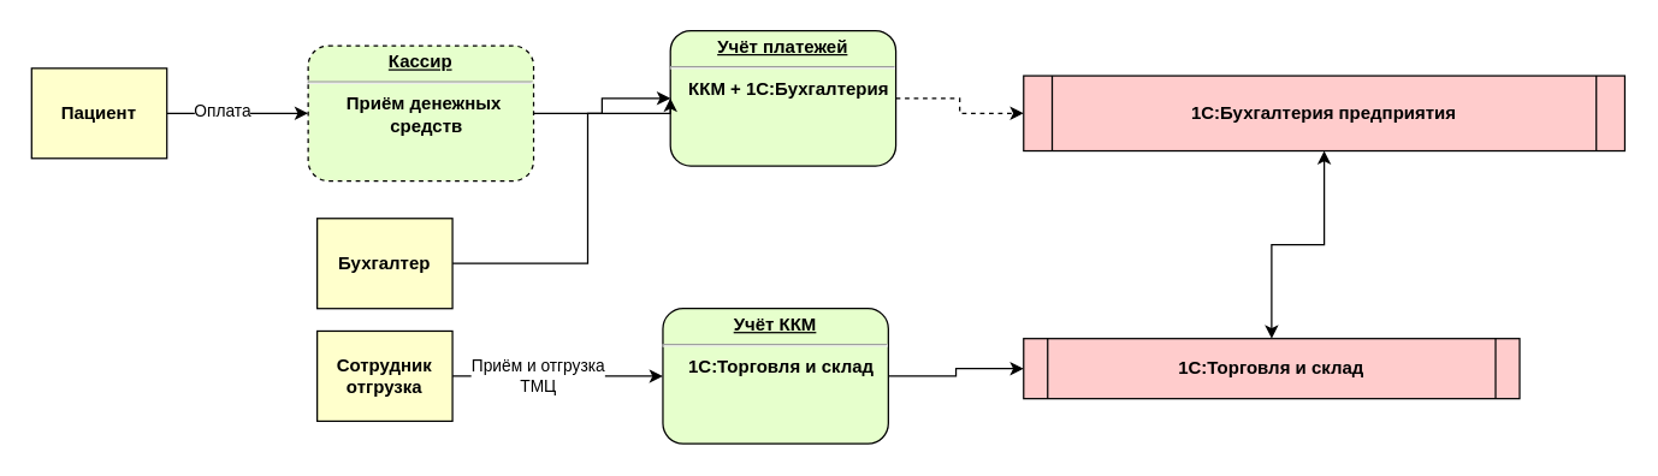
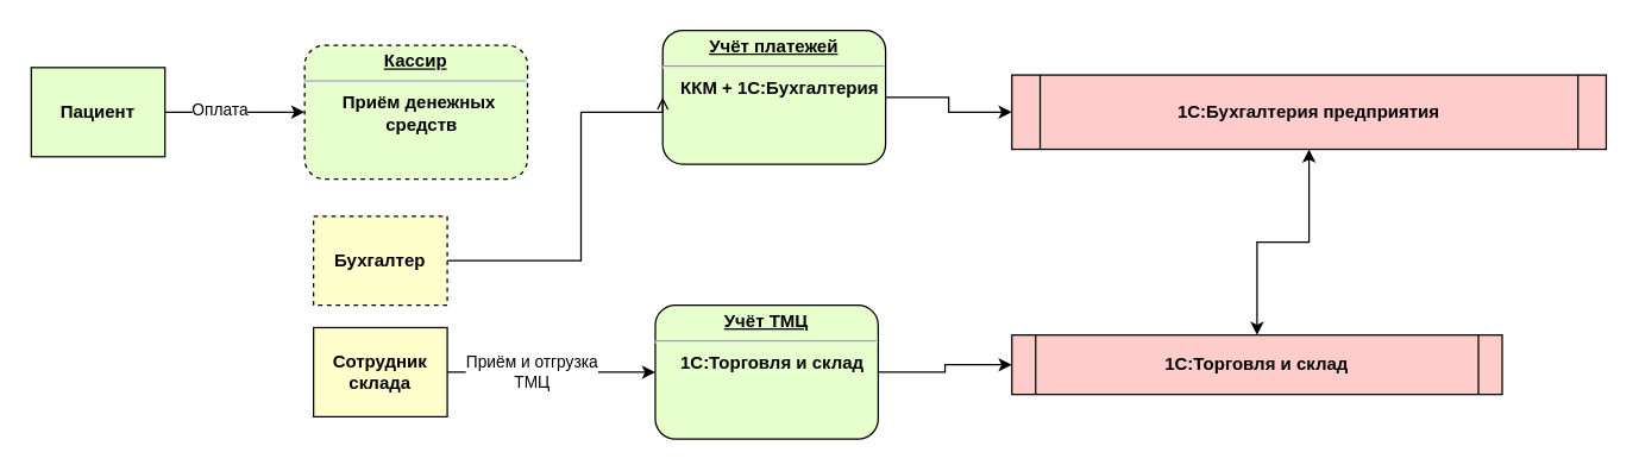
- <mxCell id="5" style="edgeStyle=orthogonalEdgeStyle;rounded=0;orthogonalLoop=1;jettySize=auto;html=1;exitX=1;exitY=0.5;exitDx=0;exitDy=0;" edge="1" parent="1" source="6" target="8"><mxGeometry relative="1" as="geometry" /></mxCell>
- <mxCell id="7" style="edgeStyle=orthogonalEdgeStyle;rounded=0;orthogonalLoop=1;jettySize=auto;html=1;exitX=1;exitY=0.5;exitDx=0;exitDy=0;entryX=0;entryY=0.5;entryDx=0;entryDy=0;dashed=1;" edge="1" parent="1" source="8" target="9"><mxGeometry relative="1" as="geometry" /></mxCell>
+ <mxCell id="7" style="edgeStyle=orthogonalEdgeStyle;rounded=0;orthogonalLoop=1;jettySize=auto;html=1;exitX=1;exitY=0.5;exitDx=0;exitDy=0;entryX=0;entryY=0.5;entryDx=0;entryDy=0;" edge="1" parent="1" source="8" target="9"><mxGeometry relative="1" as="geometry" /></mxCell>
- <mxCell id="4" value="Пациент" style="whiteSpace=wrap;align=center;verticalAlign=middle;fontStyle=1;strokeWidth=1;fillColor=#FFFFCC" vertex="1" parent="1"><mxGeometry x="20" y="45" width="90" height="60" as="geometry" /></mxCell>
+ <mxCell id="4" value="Пациент" style="whiteSpace=wrap;align=center;verticalAlign=middle;fontStyle=1;strokeWidth=1;fillColor=#e6ffcc;" vertex="1" parent="1"><mxGeometry x="20" y="45" width="90" height="60" as="geometry" /></mxCell>
- <mxCell id="17" style="edgeStyle=orthogonalEdgeStyle;rounded=0;orthogonalLoop=1;jettySize=auto;html=1;exitX=1;exitY=0.5;exitDx=0;exitDy=0;entryX=0;entryY=0.5;entryDx=0;entryDy=0;" edge="1" parent="1" source="18" target="8"><mxGeometry relative="1" as="geometry"><Array as="points"><mxPoint x="390" y="175" /><mxPoint x="390" y="75" /></Array></mxGeometry></mxCell>
+ <mxCell id="17" style="edgeStyle=orthogonalEdgeStyle;rounded=0;orthogonalLoop=1;jettySize=auto;html=1;exitX=1;exitY=0.5;exitDx=0;exitDy=0;entryX=0;entryY=0.5;entryDx=0;entryDy=0;endArrow=open;" edge="1" parent="1" source="18" target="8"><mxGeometry relative="1" as="geometry"><Array as="points"><mxPoint x="390" y="175" /><mxPoint x="390" y="75" /></Array></mxGeometry></mxCell>
- <mxCell id="18" value="Бухгалтер" style="whiteSpace=wrap;align=center;verticalAlign=middle;fontStyle=1;strokeWidth=1;fillColor=#FFFFCC" vertex="1" parent="1"><mxGeometry x="210" y="145" width="90" height="60" as="geometry" /></mxCell>
+ <mxCell id="18" value="Бухгалтер" style="whiteSpace=wrap;align=center;verticalAlign=middle;fontStyle=1;strokeWidth=1;fillColor=#FFFFCC;dashed=1;" vertex="1" parent="1"><mxGeometry x="210" y="145" width="90" height="60" as="geometry" /></mxCell>
- <mxCell id="13" value="&lt;p style=&quot;margin: 4px 0px 0px; text-decoration: underline;&quot;&gt;&lt;strong&gt;Учёт ККМ&lt;/strong&gt;&lt;/p&gt;&lt;hr&gt;&lt;p style=&quot;margin: 0px; margin-left: 8px;&quot;&gt;1С:Торговля и склад&lt;/p&gt;" style="verticalAlign=middle;align=center;overflow=fill;fontSize=12;fontFamily=Helvetica;html=1;rounded=1;fontStyle=1;strokeWidth=1;fillColor=#E6FFCC;spacing=2;" vertex="1" parent="1"><mxGeometry x="440" y="205" width="150" height="90" as="geometry" /></mxCell>
+ <mxCell id="13" value="&lt;p style=&quot;margin: 4px 0px 0px; text-decoration: underline;&quot;&gt;&lt;strong&gt;Учёт ТМЦ&lt;/strong&gt;&lt;/p&gt;&lt;hr&gt;&lt;p style=&quot;margin: 0px; margin-left: 8px;&quot;&gt;1С:Торговля и склад&lt;/p&gt;" style="verticalAlign=middle;align=center;overflow=fill;fontSize=12;fontFamily=Helvetica;html=1;rounded=1;fontStyle=1;strokeWidth=1;fillColor=#E6FFCC;spacing=2;" vertex="1" parent="1"><mxGeometry x="440" y="205" width="150" height="90" as="geometry" /></mxCell>
- <mxCell id="16" value="Сотрудник&#10;отгрузка" style="whiteSpace=wrap;align=center;verticalAlign=middle;fontStyle=1;strokeWidth=1;fillColor=#FFFFCC" vertex="1" parent="1"><mxGeometry x="210" y="220" width="90" height="60" as="geometry" /></mxCell>
+ <mxCell id="16" value="Сотрудник&#10;склада" style="whiteSpace=wrap;align=center;verticalAlign=middle;fontStyle=1;strokeWidth=1;fillColor=#FFFFCC" vertex="1" parent="1"><mxGeometry x="210" y="220" width="90" height="60" as="geometry" /></mxCell>
